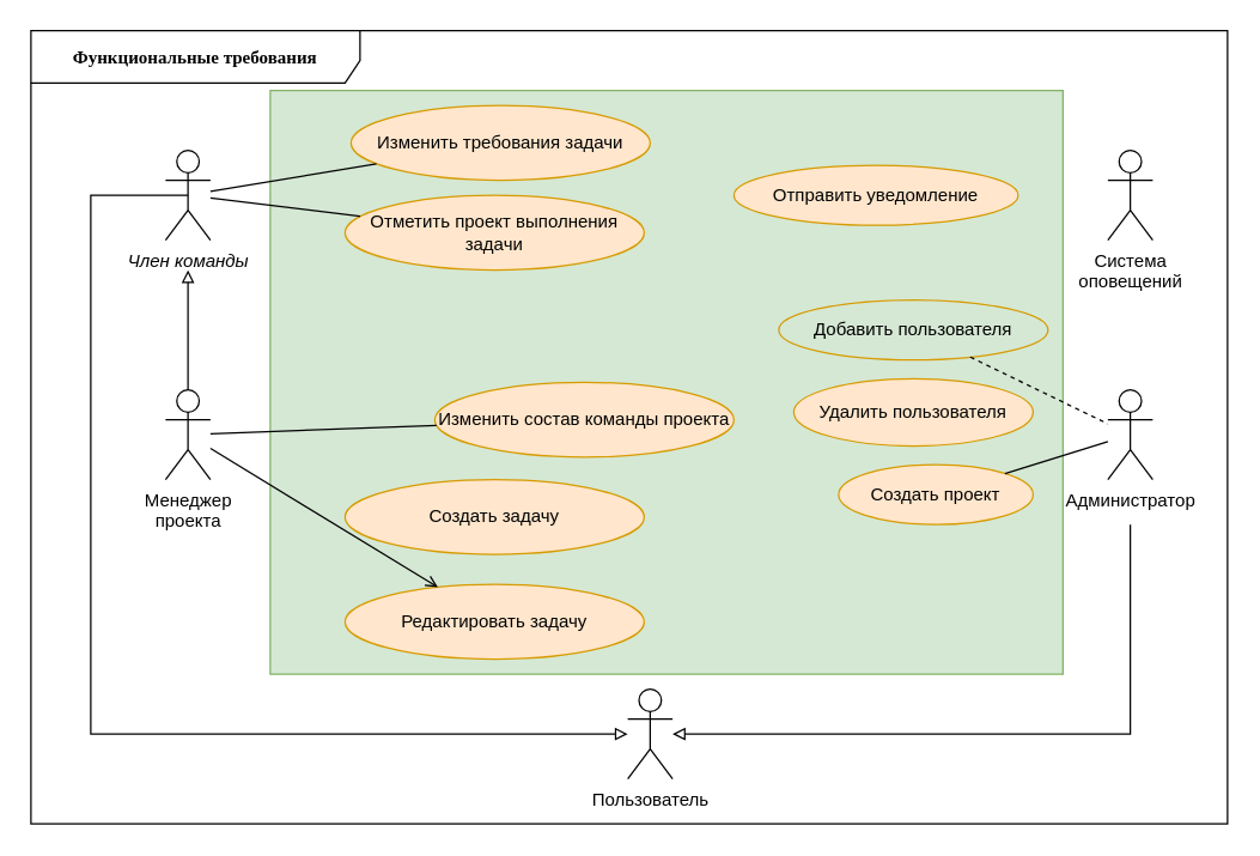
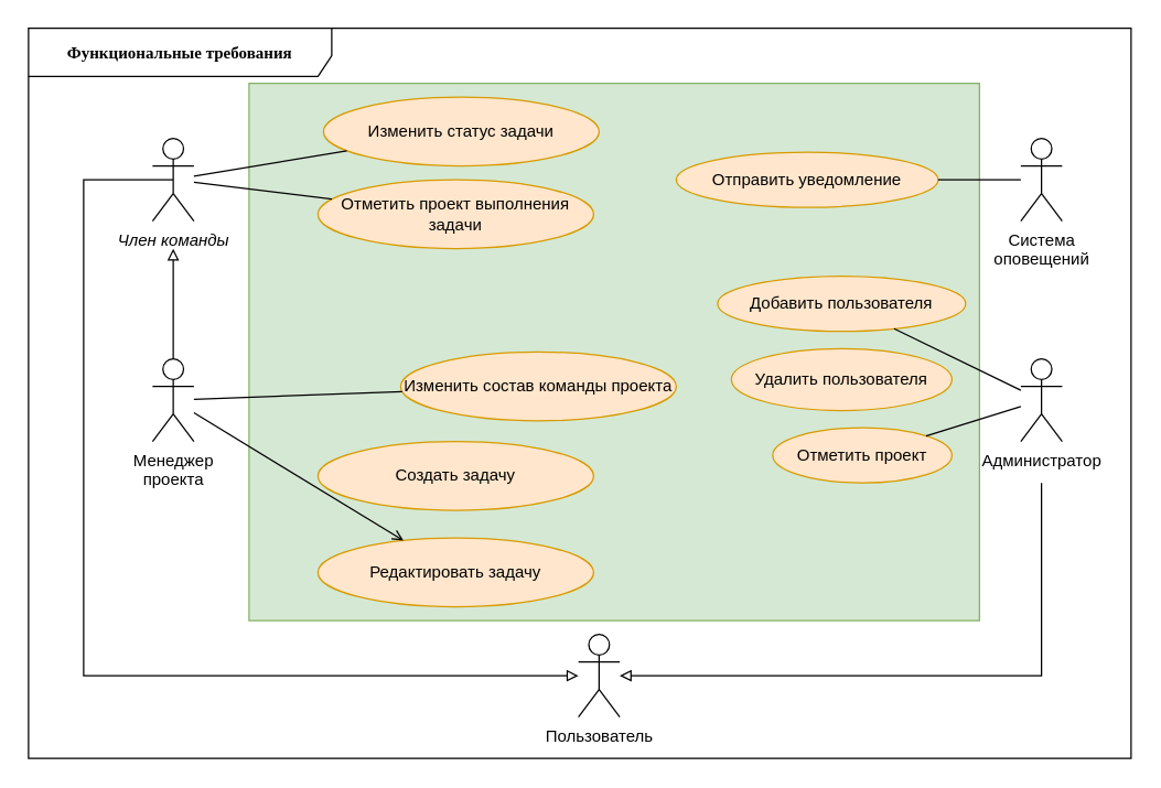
- <mxCell id="12" value="Изменить требования задачи" style="ellipse;whiteSpace=wrap;html=1;fillColor=#ffe6cc;strokeColor=#d79b00;" parent="1" vertex="1"><mxGeometry x="234" y="70" width="200" height="50" as="geometry" /></mxCell>
+ <mxCell id="12" value="Изменить статус задачи" style="ellipse;whiteSpace=wrap;html=1;fillColor=#ffe6cc;strokeColor=#d79b00;" parent="1" vertex="1"><mxGeometry x="234" y="70" width="200" height="50" as="geometry" /></mxCell>
+ <mxCell id="27" value="" style="endArrow=none;html=1;rounded=0;entryX=1;entryY=0.5;entryDx=0;entryDy=0;" edge="1" parent="1" source="25" target="26"><mxGeometry width="50" height="50" relative="1" as="geometry"><mxPoint x="400" y="430" as="sourcePoint" /><mxPoint x="450" y="380" as="targetPoint" /></mxGeometry></mxCell>
- <mxCell id="5" value="Добавить пользователя" style="ellipse;whiteSpace=wrap;html=1;fillColor=#d5e8d4;strokeColor=#d79b00;" parent="1" vertex="1"><mxGeometry x="520" y="200" width="180" height="40" as="geometry" /></mxCell>
+ <mxCell id="5" value="Добавить пользователя" style="ellipse;whiteSpace=wrap;html=1;fillColor=#ffe6cc;strokeColor=#d79b00;" parent="1" vertex="1"><mxGeometry x="520" y="200" width="180" height="40" as="geometry" /></mxCell>
- <mxCell id="15" value="" style="endArrow=none;html=1;rounded=0;dashed=1;" parent="1" source="5" target="4" edge="1"><mxGeometry width="50" height="50" relative="1" as="geometry"><mxPoint x="720" y="210" as="sourcePoint" /><mxPoint x="770" y="160" as="targetPoint" /></mxGeometry></mxCell>
+ <mxCell id="15" value="" style="endArrow=none;html=1;rounded=0;" parent="1" source="5" target="4" edge="1"><mxGeometry width="50" height="50" relative="1" as="geometry"><mxPoint x="720" y="210" as="sourcePoint" /><mxPoint x="770" y="160" as="targetPoint" /></mxGeometry></mxCell>
- <mxCell id="6" value="Создать проект" style="ellipse;whiteSpace=wrap;html=1;fillColor=#ffe6cc;strokeColor=#d79b00;" parent="1" vertex="1"><mxGeometry x="560" y="310" width="130" height="40" as="geometry" /></mxCell>
+ <mxCell id="6" value="Отметить проект" style="ellipse;whiteSpace=wrap;html=1;fillColor=#ffe6cc;strokeColor=#d79b00;" parent="1" vertex="1"><mxGeometry x="560" y="310" width="130" height="40" as="geometry" /></mxCell>
